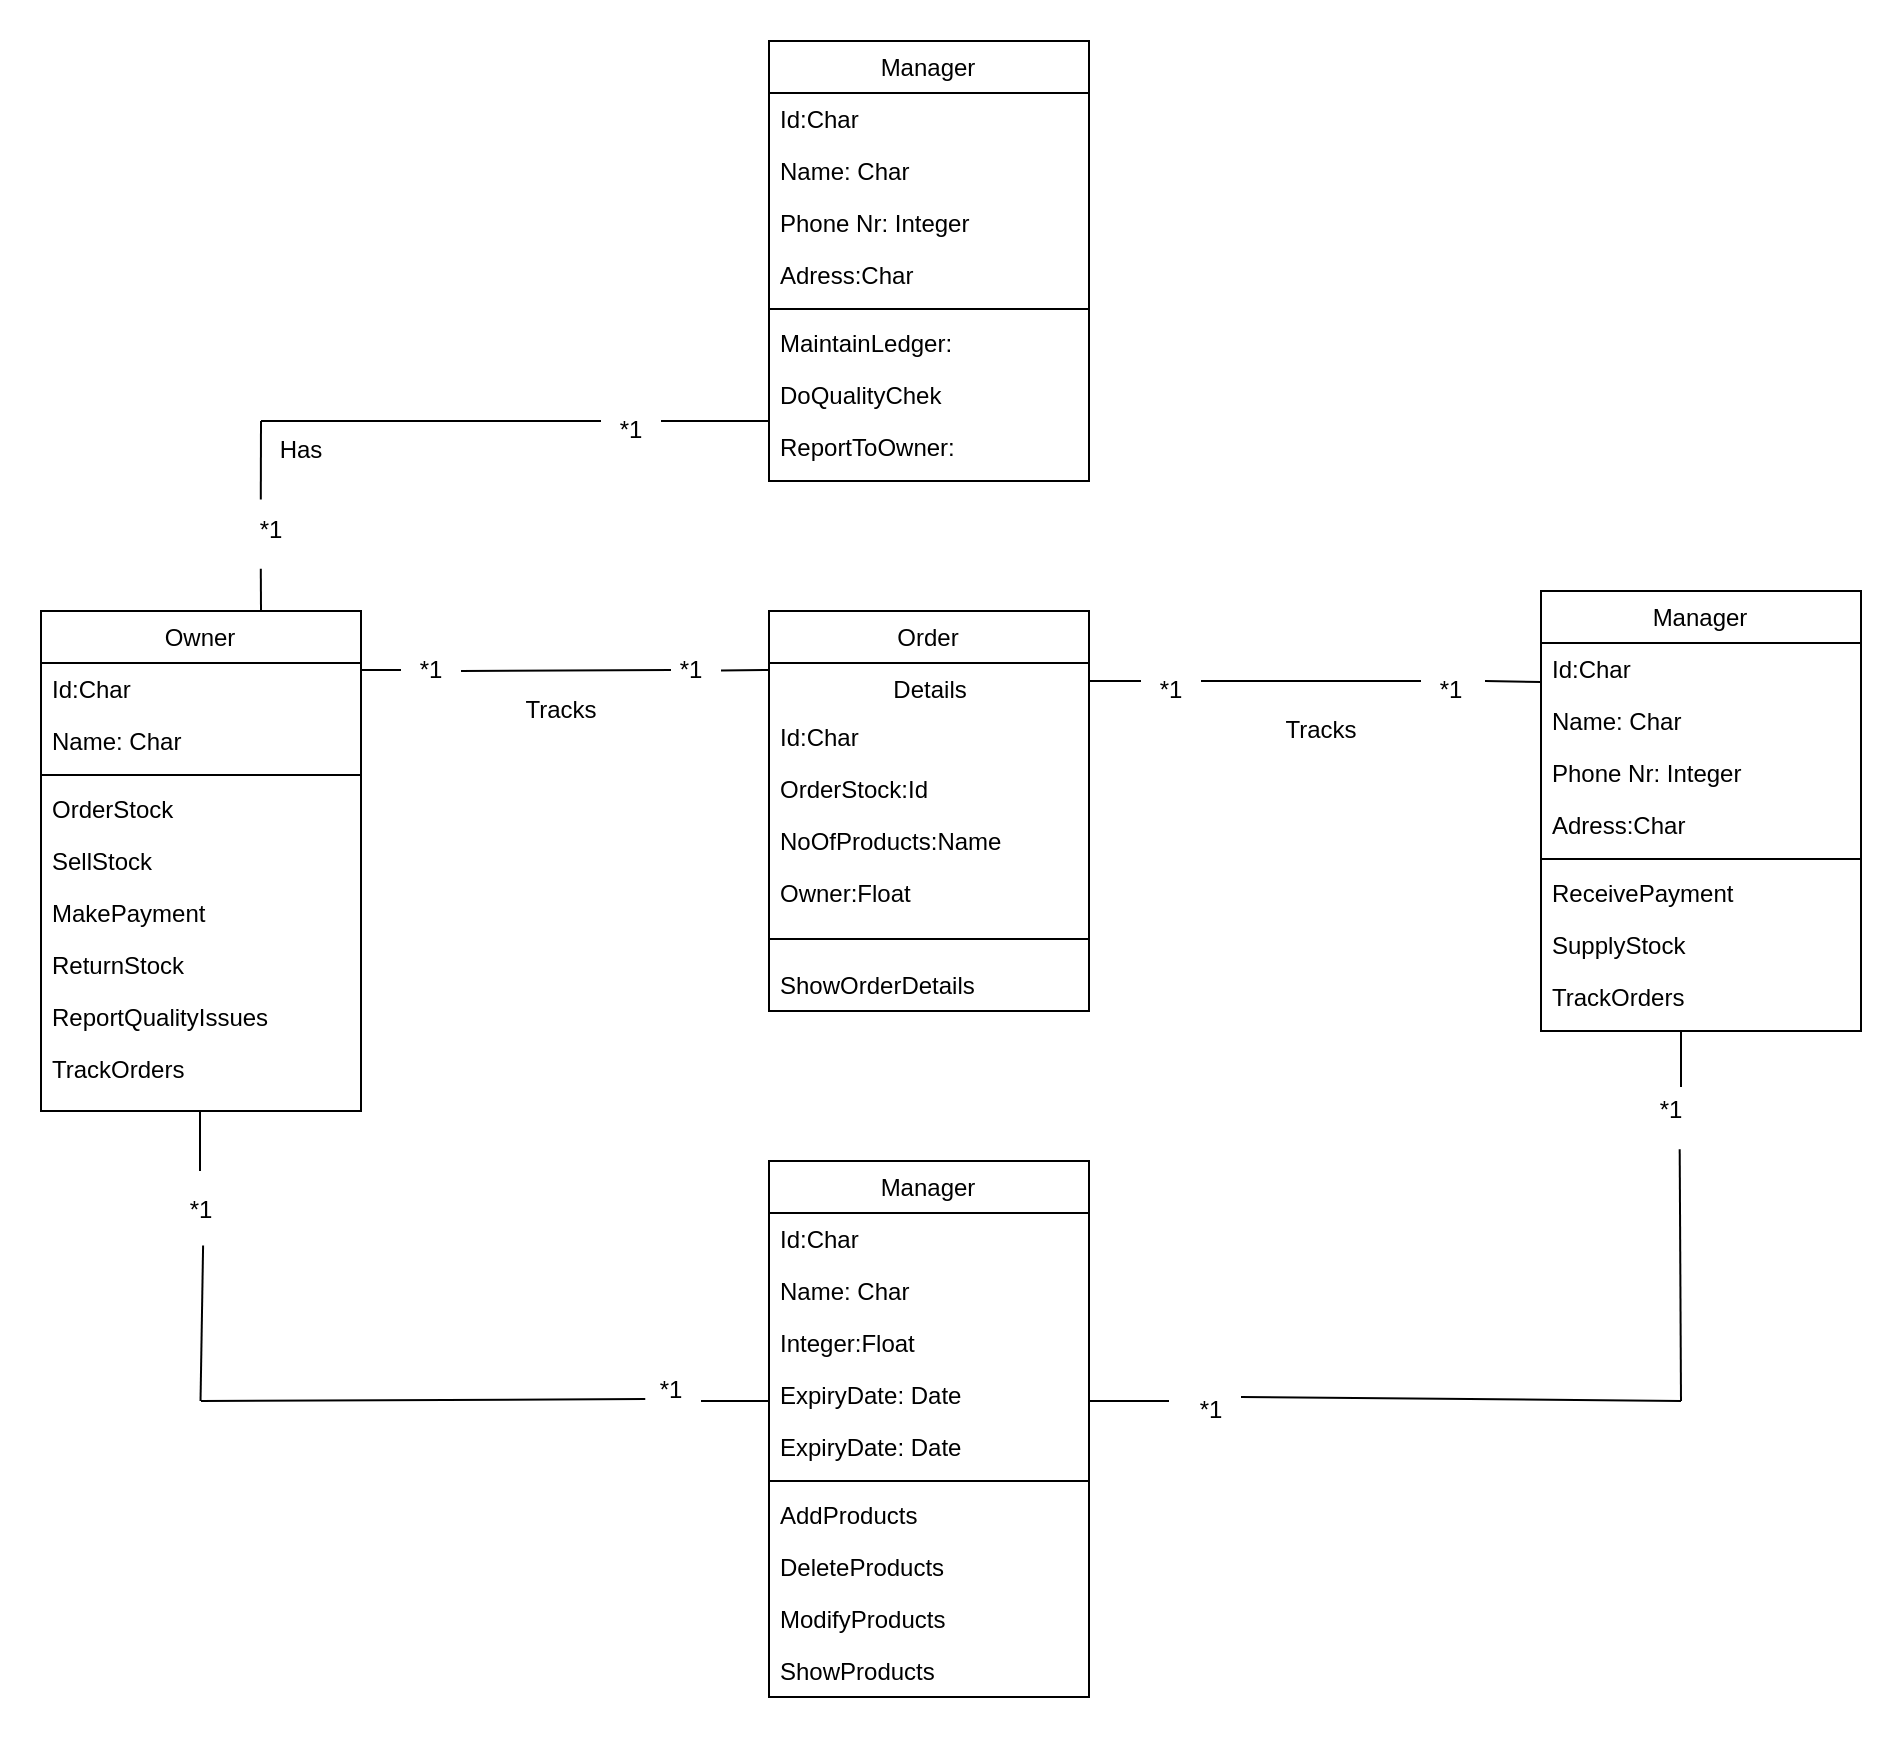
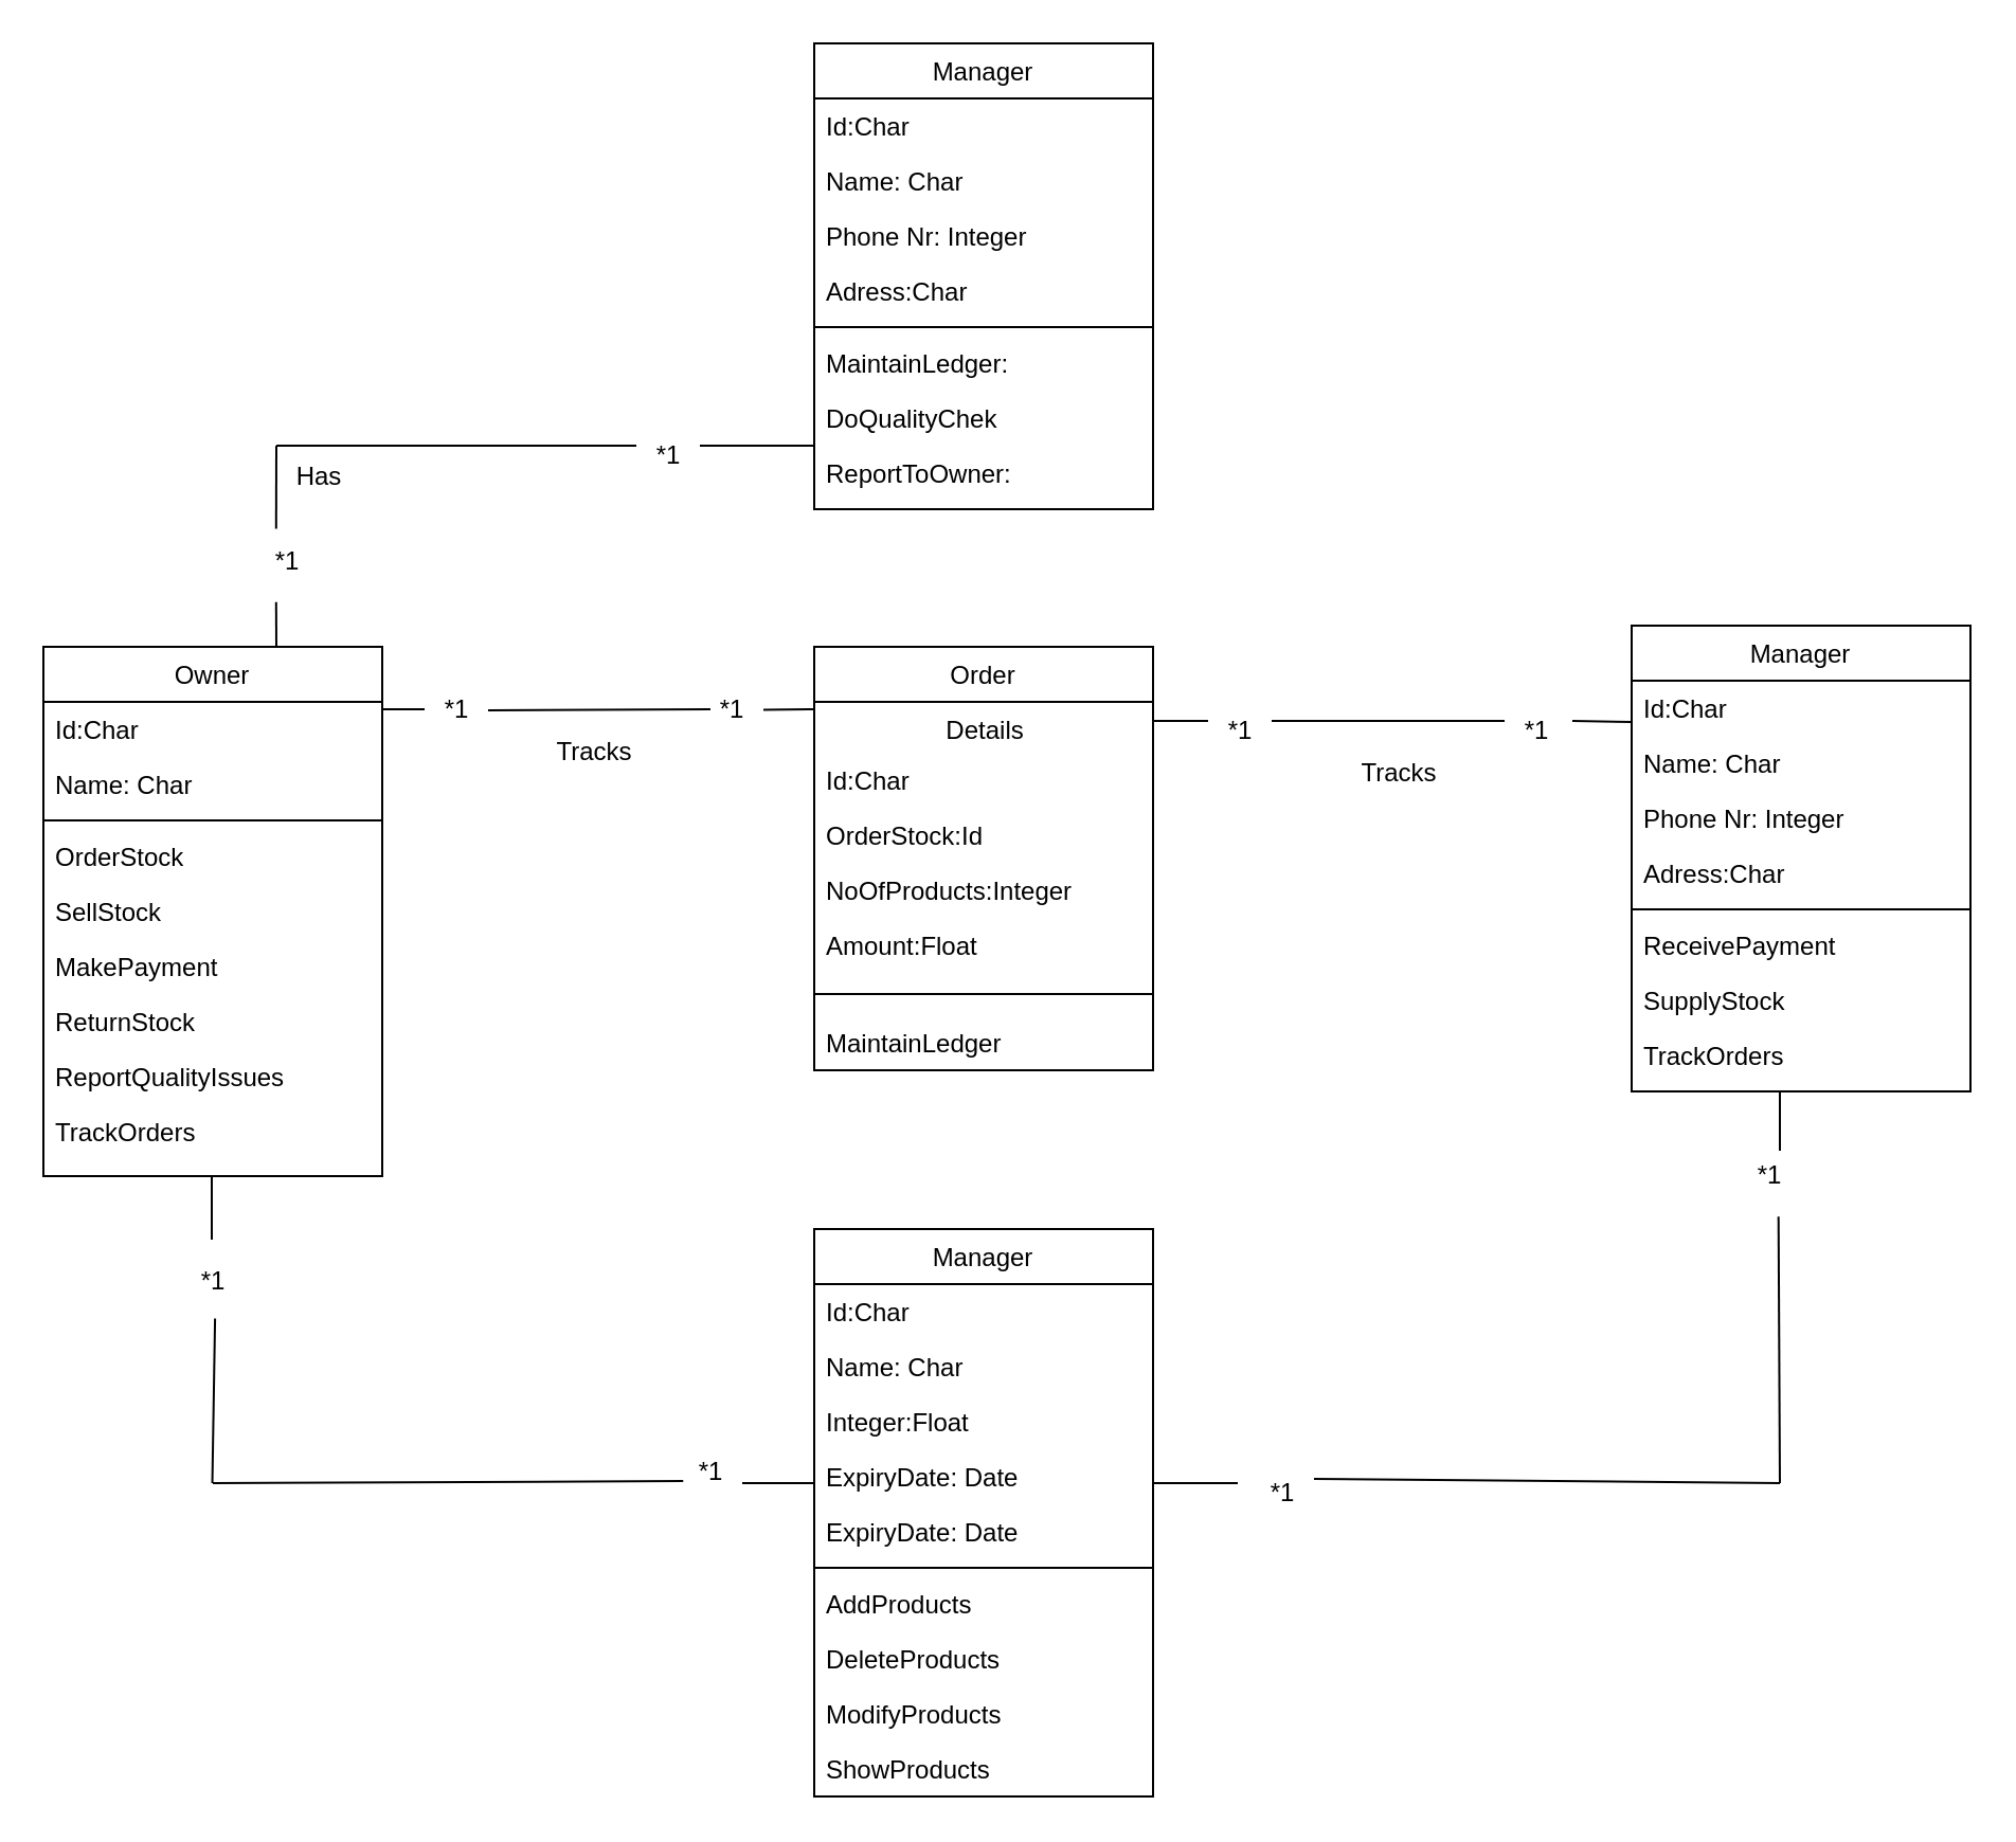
- <mxCell id="36" value="NoOfProducts:Name" style="text;align=left;verticalAlign=top;spacingLeft=4;spacingRight=4;overflow=hidden;rotatable=0;points=[[0,0.5],[1,0.5]];portConstraint=eastwest;rounded=0;shadow=0;html=0;" vertex="1" parent="32"><mxGeometry y="102" width="160" height="26" as="geometry" /></mxCell>
+ <mxCell id="36" value="NoOfProducts:Integer" style="text;align=left;verticalAlign=top;spacingLeft=4;spacingRight=4;overflow=hidden;rotatable=0;points=[[0,0.5],[1,0.5]];portConstraint=eastwest;rounded=0;shadow=0;html=0;" vertex="1" parent="32"><mxGeometry y="102" width="160" height="26" as="geometry" /></mxCell>
- <mxCell id="37" value="Owner:Float" style="text;align=left;verticalAlign=top;spacingLeft=4;spacingRight=4;overflow=hidden;rotatable=0;points=[[0,0.5],[1,0.5]];portConstraint=eastwest;rounded=0;shadow=0;html=0;" vertex="1" parent="32"><mxGeometry y="128" width="160" height="26" as="geometry" /></mxCell>
+ <mxCell id="37" value="Amount:Float" style="text;align=left;verticalAlign=top;spacingLeft=4;spacingRight=4;overflow=hidden;rotatable=0;points=[[0,0.5],[1,0.5]];portConstraint=eastwest;rounded=0;shadow=0;html=0;" vertex="1" parent="32"><mxGeometry y="128" width="160" height="26" as="geometry" /></mxCell>
- <mxCell id="39" value="ShowOrderDetails" style="text;align=left;verticalAlign=top;spacingLeft=4;spacingRight=4;overflow=hidden;rotatable=0;points=[[0,0.5],[1,0.5]];portConstraint=eastwest;rounded=0;shadow=0;html=0;" vertex="1" parent="32"><mxGeometry y="174" width="160" height="26" as="geometry" /></mxCell>
+ <mxCell id="39" value="MaintainLedger" style="text;align=left;verticalAlign=top;spacingLeft=4;spacingRight=4;overflow=hidden;rotatable=0;points=[[0,0.5],[1,0.5]];portConstraint=eastwest;rounded=0;shadow=0;html=0;" vertex="1" parent="32"><mxGeometry y="174" width="160" height="26" as="geometry" /></mxCell>
